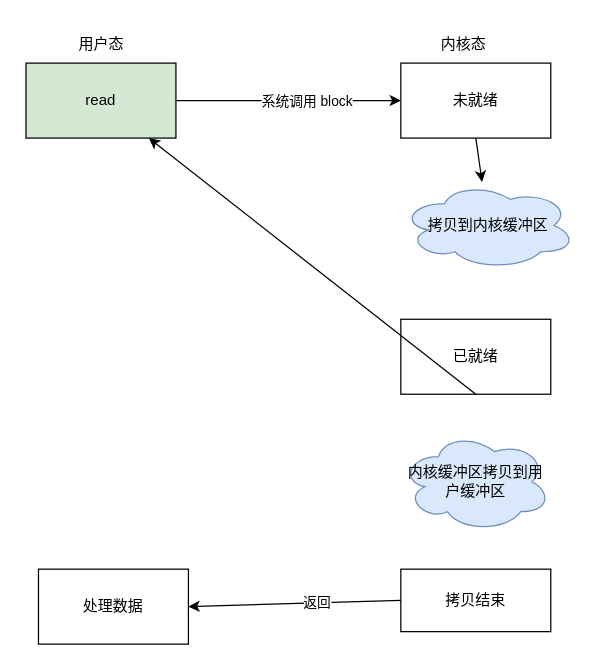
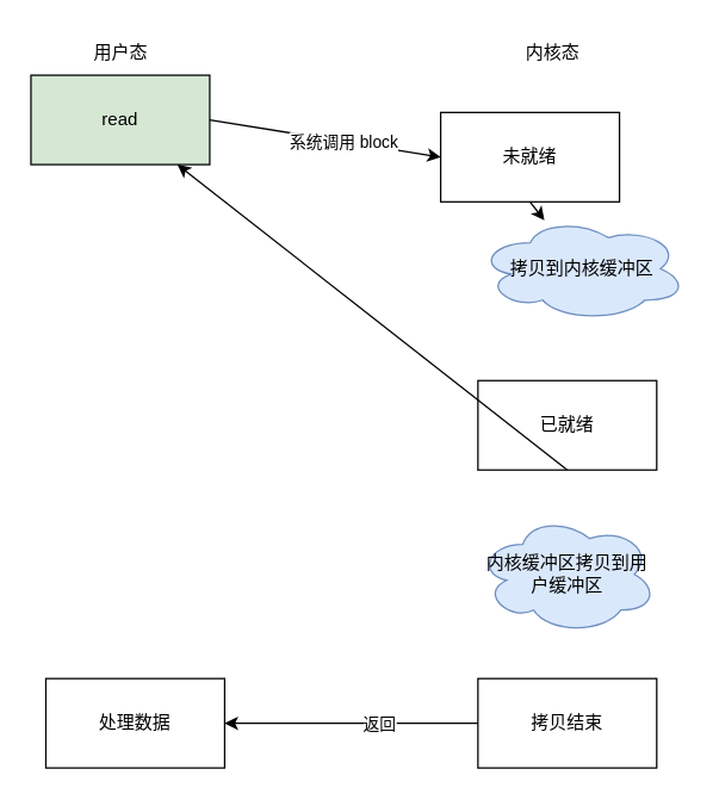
- <mxCell id="7" value="未就绪" style="rounded=0;whiteSpace=wrap;html=1;" vertex="1" parent="1"><mxGeometry x="320" y="50" width="120" height="60" as="geometry" /></mxCell>
+ <mxCell id="7" value="未就绪" style="rounded=0;whiteSpace=wrap;html=1;" vertex="1" parent="1"><mxGeometry x="295" y="75" width="120" height="60" as="geometry" /></mxCell>
- <mxCell id="11" value="拷贝结束" style="rounded=0;whiteSpace=wrap;html=1;" vertex="1" parent="1"><mxGeometry x="320" y="455" width="120" height="50" as="geometry" /></mxCell>
+ <mxCell id="11" value="拷贝结束" style="rounded=0;whiteSpace=wrap;html=1;" vertex="1" parent="1"><mxGeometry x="320" y="455" width="120" height="60" as="geometry" /></mxCell>
